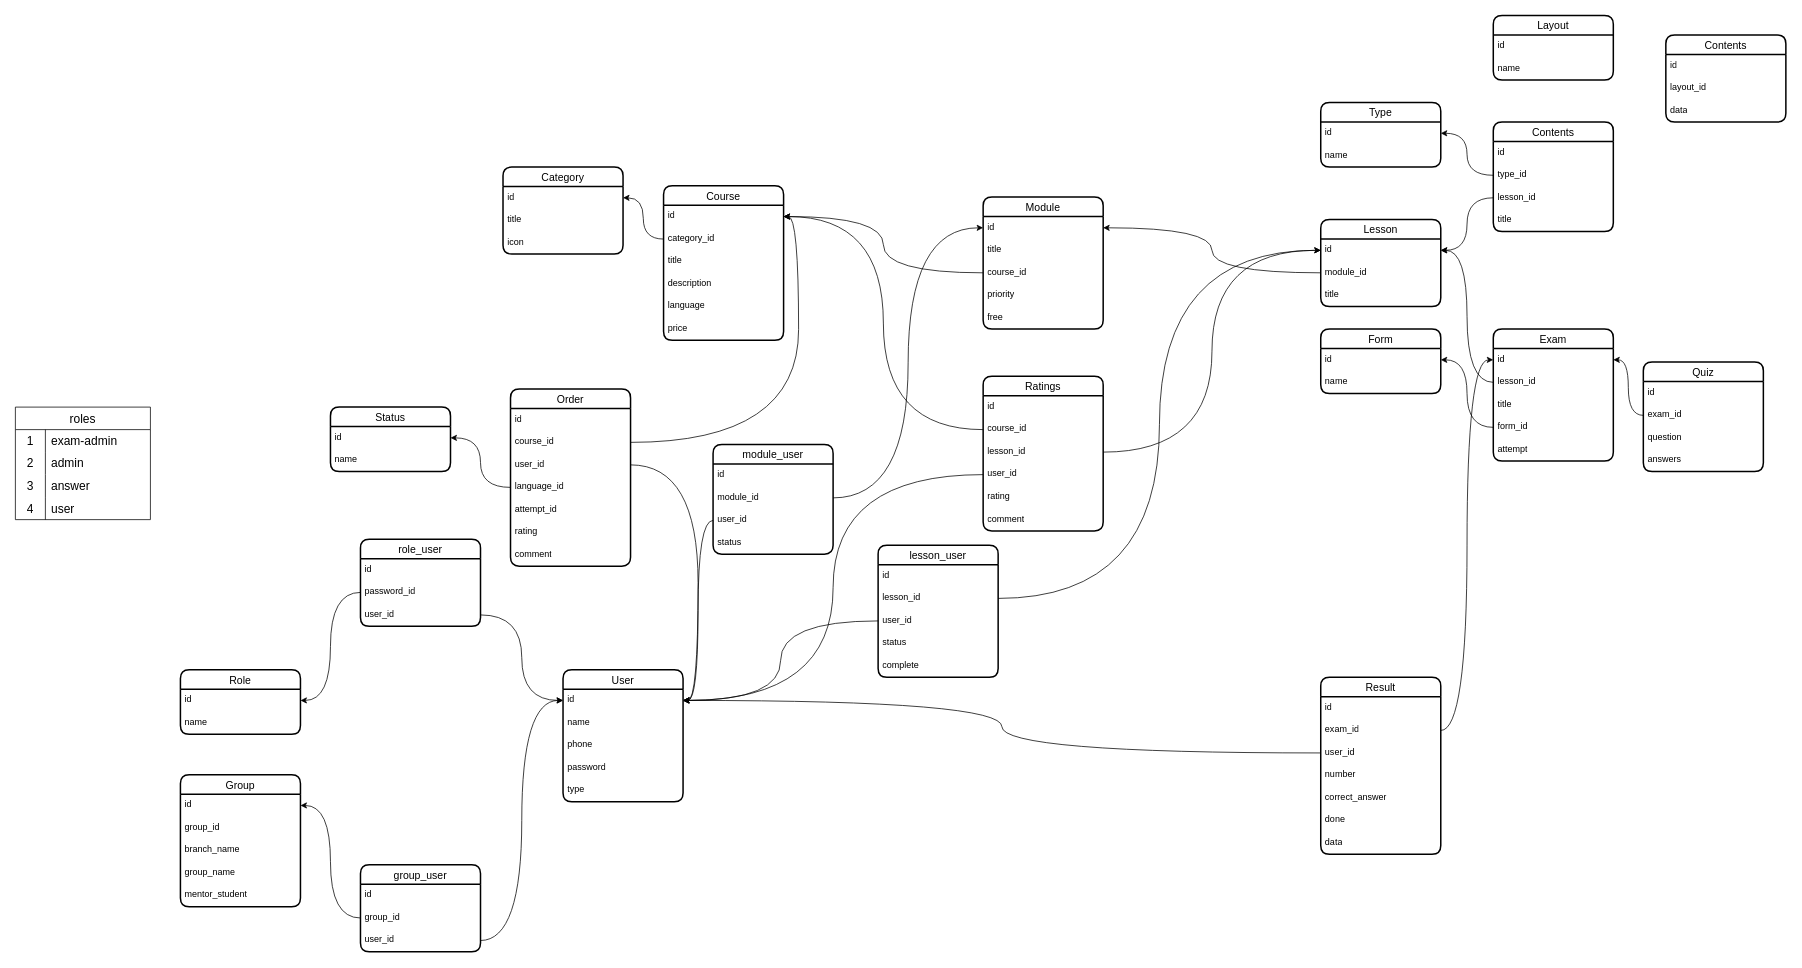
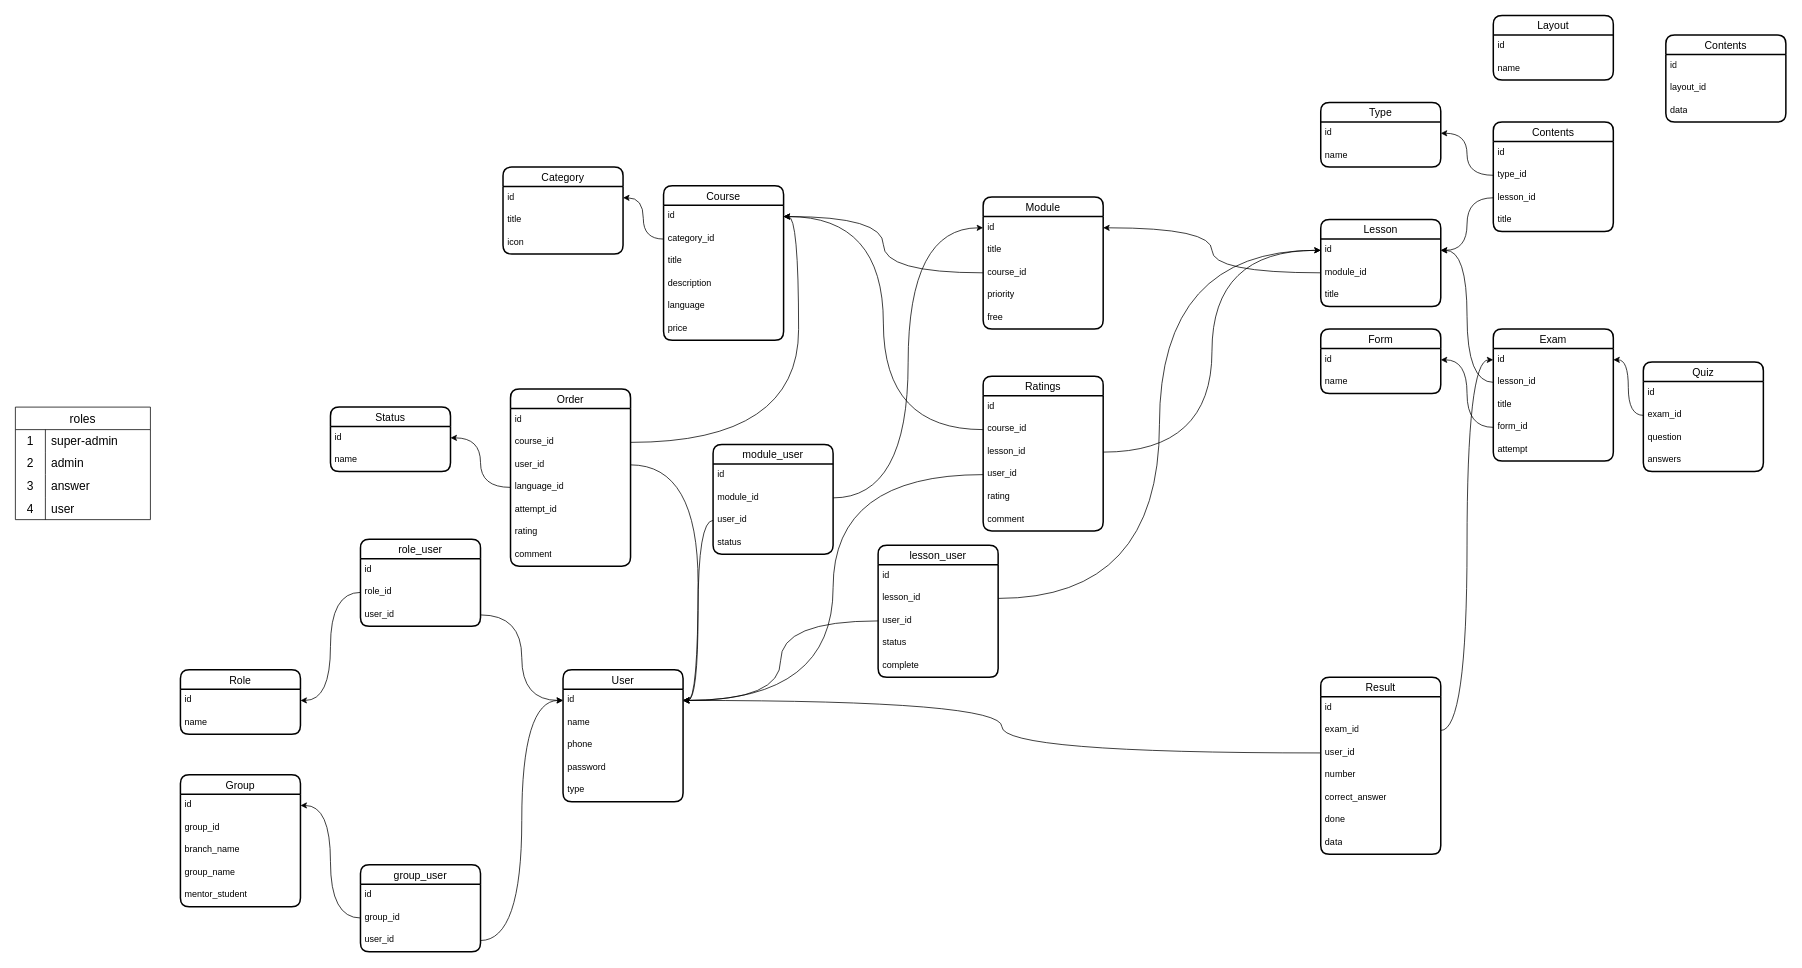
- <mxCell id="53" value="exam-admin" style="shape=partialRectangle;html=1;whiteSpace=wrap;connectable=0;fillColor=none;top=0;left=0;bottom=0;right=0;align=left;spacingLeft=6;overflow=hidden;strokeColor=inherit;fontSize=16;" parent="51" vertex="1"><mxGeometry x="40" width="140" height="30" as="geometry"><mxRectangle width="140" height="30" as="alternateBounds" /></mxGeometry></mxCell>
+ <mxCell id="53" value="super-admin" style="shape=partialRectangle;html=1;whiteSpace=wrap;connectable=0;fillColor=none;top=0;left=0;bottom=0;right=0;align=left;spacingLeft=6;overflow=hidden;strokeColor=inherit;fontSize=16;" parent="51" vertex="1"><mxGeometry x="40" width="140" height="30" as="geometry"><mxRectangle width="140" height="30" as="alternateBounds" /></mxGeometry></mxCell>
- <mxCell id="43" value="password_id" style="text;strokeColor=none;fillColor=none;spacingLeft=4;spacingRight=4;overflow=hidden;rotatable=0;points=[[0,0.5],[1,0.5]];portConstraint=eastwest;fontSize=12;whiteSpace=wrap;html=1;" parent="41" vertex="1"><mxGeometry y="56" width="160" height="30" as="geometry" /></mxCell>
+ <mxCell id="43" value="role_id" style="text;strokeColor=none;fillColor=none;spacingLeft=4;spacingRight=4;overflow=hidden;rotatable=0;points=[[0,0.5],[1,0.5]];portConstraint=eastwest;fontSize=12;whiteSpace=wrap;html=1;" parent="41" vertex="1"><mxGeometry y="56" width="160" height="30" as="geometry" /></mxCell>
